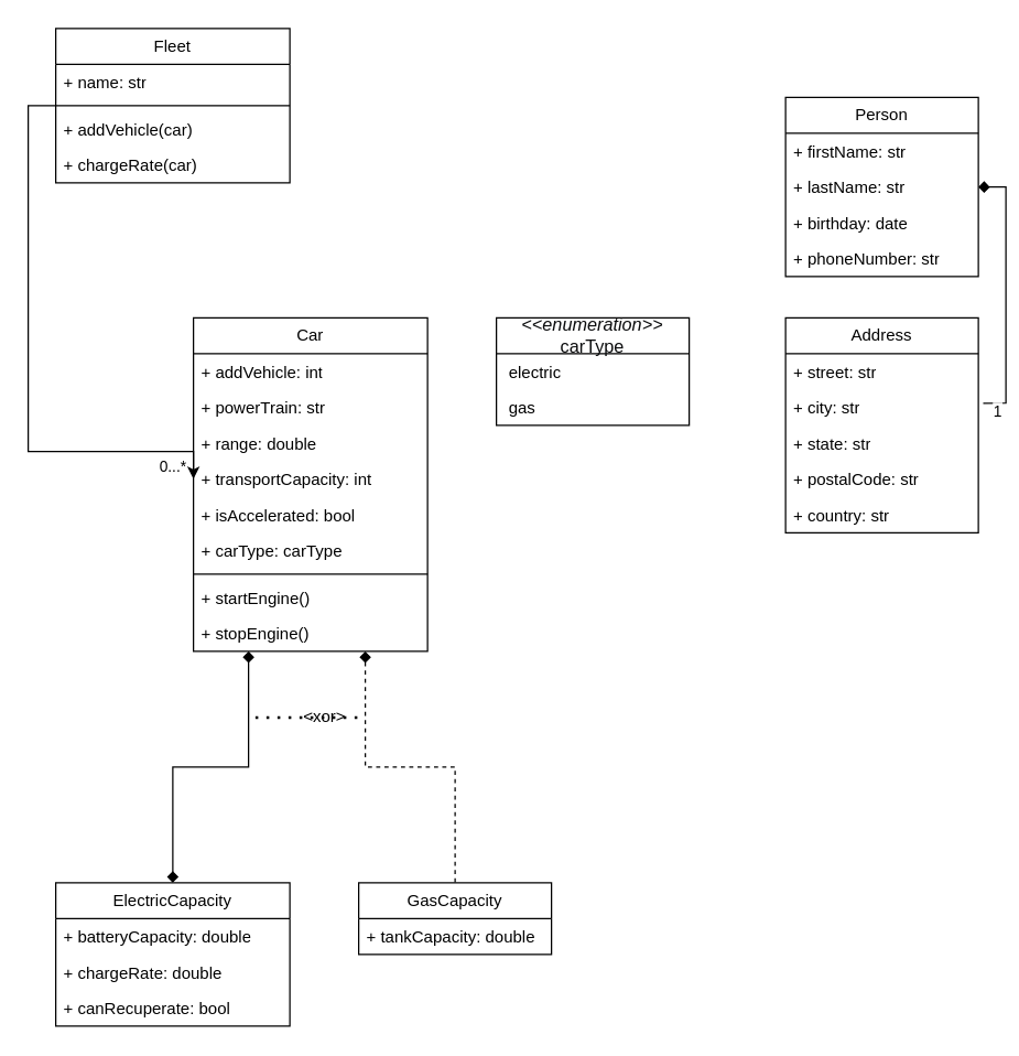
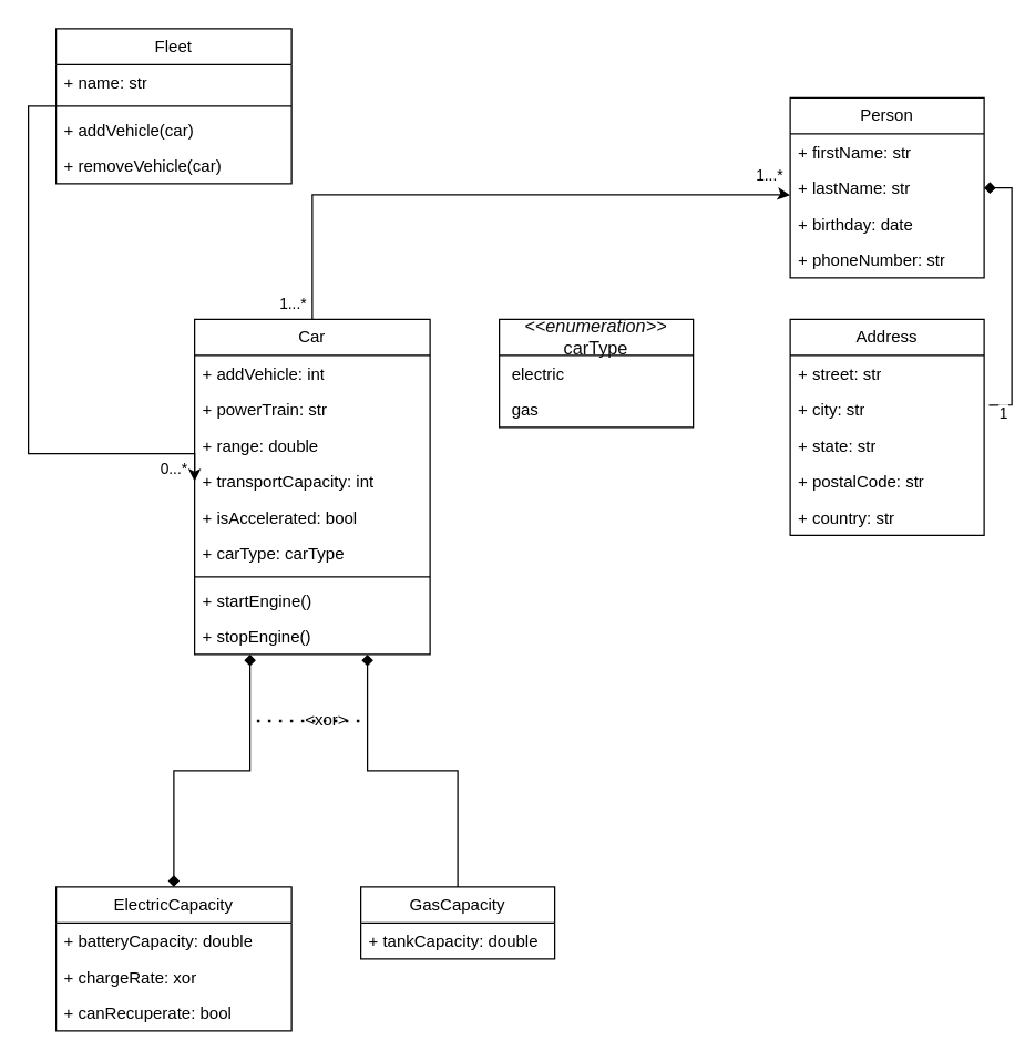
- <mxCell id="8" value="+ chargeRate(car)" style="text;strokeColor=none;fillColor=none;align=left;verticalAlign=top;spacingLeft=4;spacingRight=4;overflow=hidden;rotatable=0;points=[[0,0.5],[1,0.5]];portConstraint=eastwest;whiteSpace=wrap;html=1;" vertex="1" parent="4"><mxGeometry y="86" width="170" height="26" as="geometry" /></mxCell>
+ <mxCell id="8" value="+ removeVehicle(car)" style="text;strokeColor=none;fillColor=none;align=left;verticalAlign=top;spacingLeft=4;spacingRight=4;overflow=hidden;rotatable=0;points=[[0,0.5],[1,0.5]];portConstraint=eastwest;whiteSpace=wrap;html=1;" vertex="1" parent="4"><mxGeometry y="86" width="170" height="26" as="geometry" /></mxCell>
+ <mxCell id="10" style="edgeStyle=orthogonalEdgeStyle;rounded=0;orthogonalLoop=1;jettySize=auto;html=1;entryX=-0.001;entryY=0.707;entryDx=0;entryDy=0;entryPerimeter=0;" edge="1" parent="1" source="14" target="29"><mxGeometry relative="1" as="geometry"><mxPoint x="530" y="130" as="targetPoint" /><Array as="points"><mxPoint x="225" y="140" /><mxPoint x="567" y="140" /></Array></mxGeometry></mxCell>
+ <mxCell id="11" value="1...*" style="edgeLabel;html=1;align=center;verticalAlign=middle;resizable=0;points=[];" vertex="1" connectable="0" parent="10"><mxGeometry x="-0.947" y="-1" relative="1" as="geometry"><mxPoint x="-16" as="offset" /></mxGeometry></mxCell>
+ <mxCell id="12" value="1...*" style="edgeLabel;html=1;align=center;verticalAlign=middle;resizable=0;points=[];" vertex="1" connectable="0" parent="10"><mxGeometry x="0.928" y="1" relative="1" as="geometry"><mxPoint y="-14" as="offset" /></mxGeometry></mxCell>
- <mxCell id="13" style="edgeStyle=orthogonalEdgeStyle;rounded=0;orthogonalLoop=1;jettySize=auto;html=1;entryX=0.5;entryY=0;entryDx=0;entryDy=0;exitX=0.734;exitY=1.007;exitDx=0;exitDy=0;exitPerimeter=0;startArrow=diamond;startFill=1;endArrow=none;dashed=1;" edge="1" parent="1" source="23" target="44"><mxGeometry relative="1" as="geometry" /></mxCell>
+ <mxCell id="13" style="edgeStyle=orthogonalEdgeStyle;rounded=0;orthogonalLoop=1;jettySize=auto;html=1;entryX=0.5;entryY=0;entryDx=0;entryDy=0;exitX=0.734;exitY=1.007;exitDx=0;exitDy=0;exitPerimeter=0;startArrow=diamond;startFill=1;endArrow=none;" edge="1" parent="1" source="23" target="44"><mxGeometry relative="1" as="geometry" /></mxCell>
- <mxCell id="42" value="+ chargeRate: double" style="text;strokeColor=none;fillColor=none;align=left;verticalAlign=top;spacingLeft=4;spacingRight=4;overflow=hidden;rotatable=0;points=[[0,0.5],[1,0.5]];portConstraint=eastwest;whiteSpace=wrap;html=1;" vertex="1" parent="40"><mxGeometry y="52" width="170" height="26" as="geometry" /></mxCell>
+ <mxCell id="42" value="+ chargeRate: xor" style="text;strokeColor=none;fillColor=none;align=left;verticalAlign=top;spacingLeft=4;spacingRight=4;overflow=hidden;rotatable=0;points=[[0,0.5],[1,0.5]];portConstraint=eastwest;whiteSpace=wrap;html=1;" vertex="1" parent="40"><mxGeometry y="52" width="170" height="26" as="geometry" /></mxCell>
